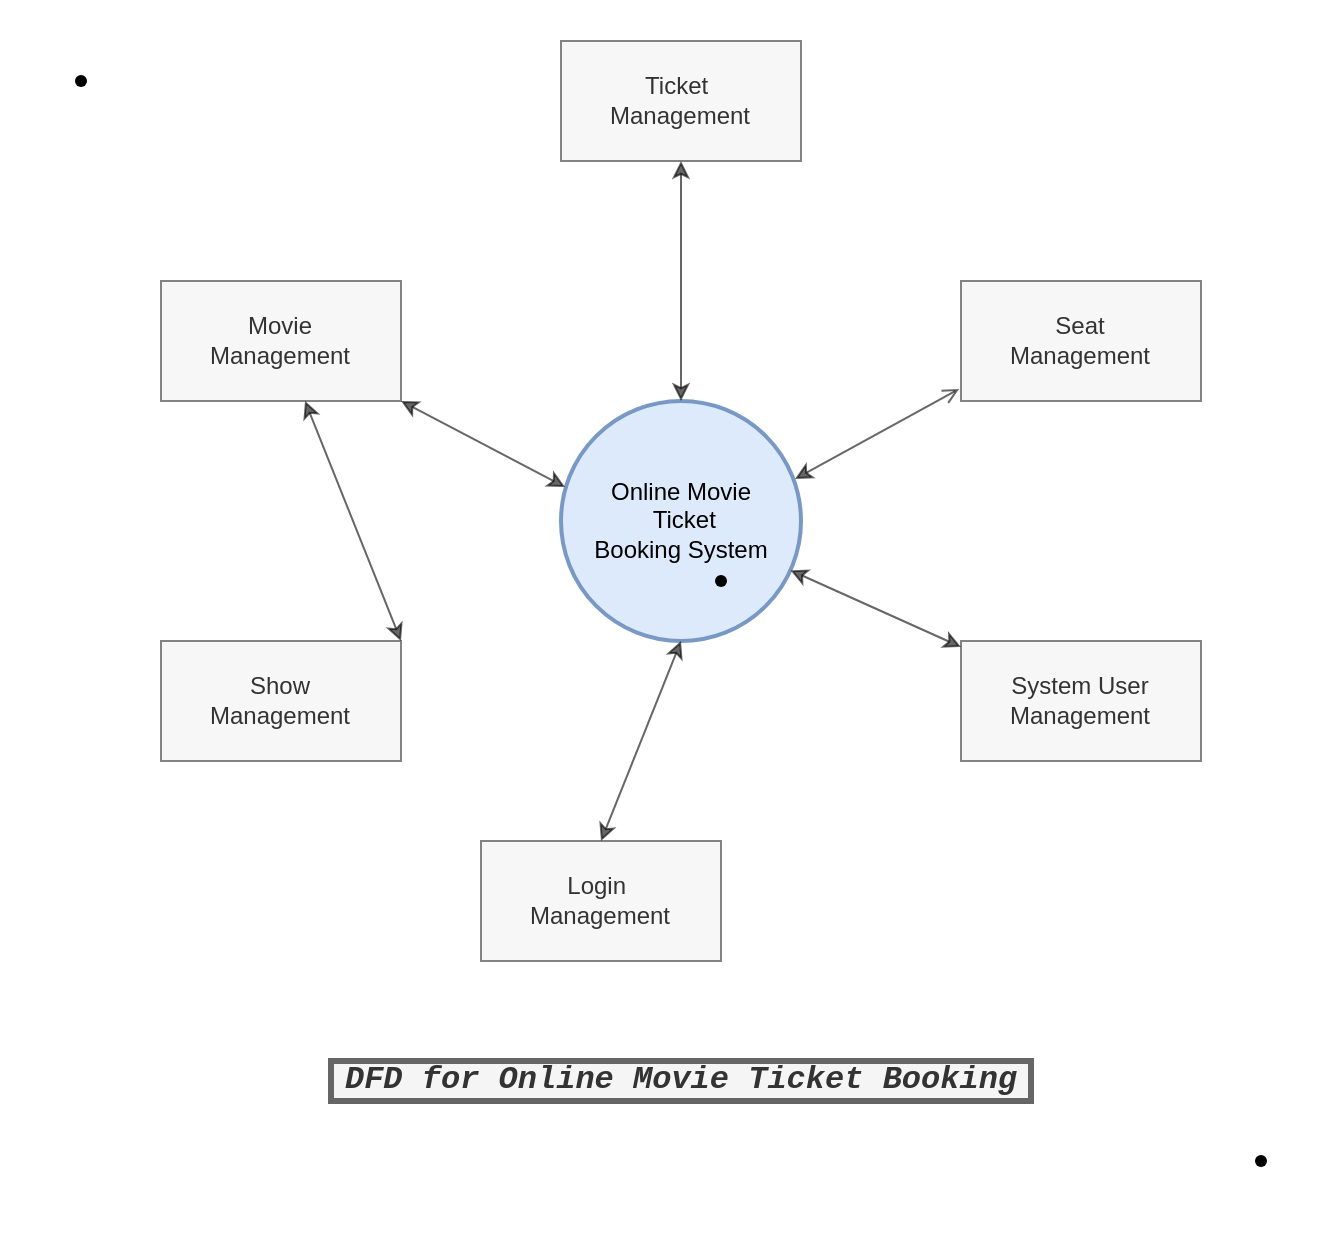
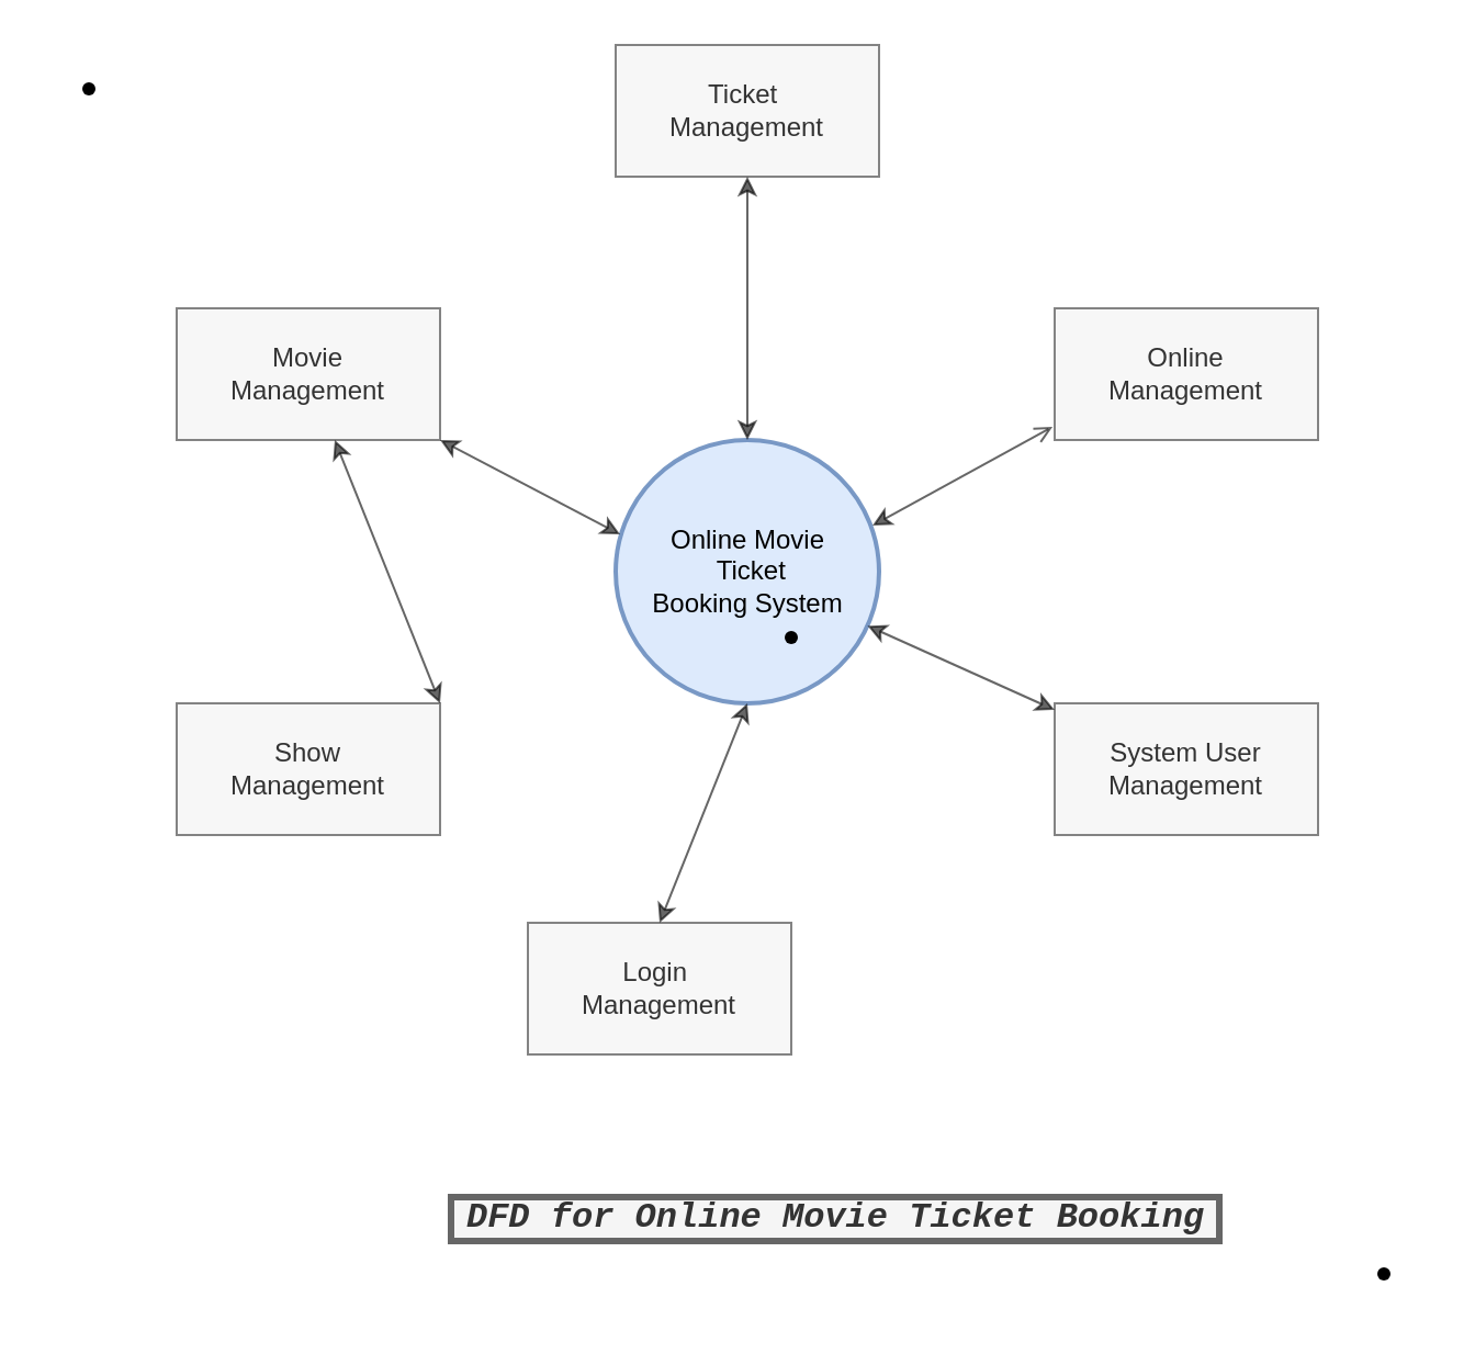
- <mxCell id="7" value="Seat&lt;br&gt;Management" style="rounded=0;whiteSpace=wrap;html=1;dashed=0;strokeWidth=1;opacity=80;fillColor=#f5f5f5;fontColor=#333333;strokeColor=#666666;" parent="1" vertex="1"><mxGeometry x="480" y="140" width="120" height="60" as="geometry" /></mxCell>
+ <mxCell id="7" value="Online&lt;br&gt;Management" style="rounded=0;whiteSpace=wrap;html=1;dashed=0;strokeWidth=1;opacity=80;fillColor=#f5f5f5;fontColor=#333333;strokeColor=#666666;" parent="1" vertex="1"><mxGeometry x="480" y="140" width="120" height="60" as="geometry" /></mxCell>
- <mxCell id="15" value="DFD for Online Movie Ticket Booking" style="text;html=1;align=center;verticalAlign=middle;resizable=0;points=[];autosize=1;strokeColor=#666666;fillColor=#f5f5f5;strokeWidth=3;fontFamily=Courier New;fontStyle=3;fontColor=#333333;fontSize=16;" parent="1" vertex="1"><mxGeometry x="165" y="530" width="350" height="20" as="geometry" /></mxCell>
+ <mxCell id="15" value="DFD for Online Movie Ticket Booking" style="text;html=1;align=center;verticalAlign=middle;resizable=0;points=[];autosize=1;strokeColor=#666666;fillColor=#f5f5f5;strokeWidth=3;fontFamily=Courier New;fontStyle=3;fontColor=#333333;fontSize=16;" parent="1" vertex="1"><mxGeometry x="205" y="545" width="350" height="20" as="geometry" /></mxCell>
